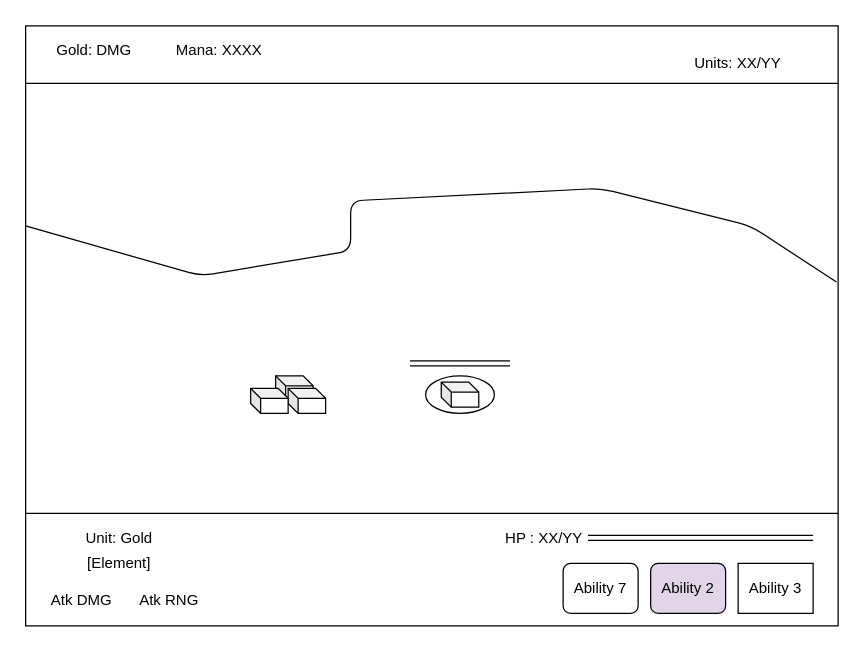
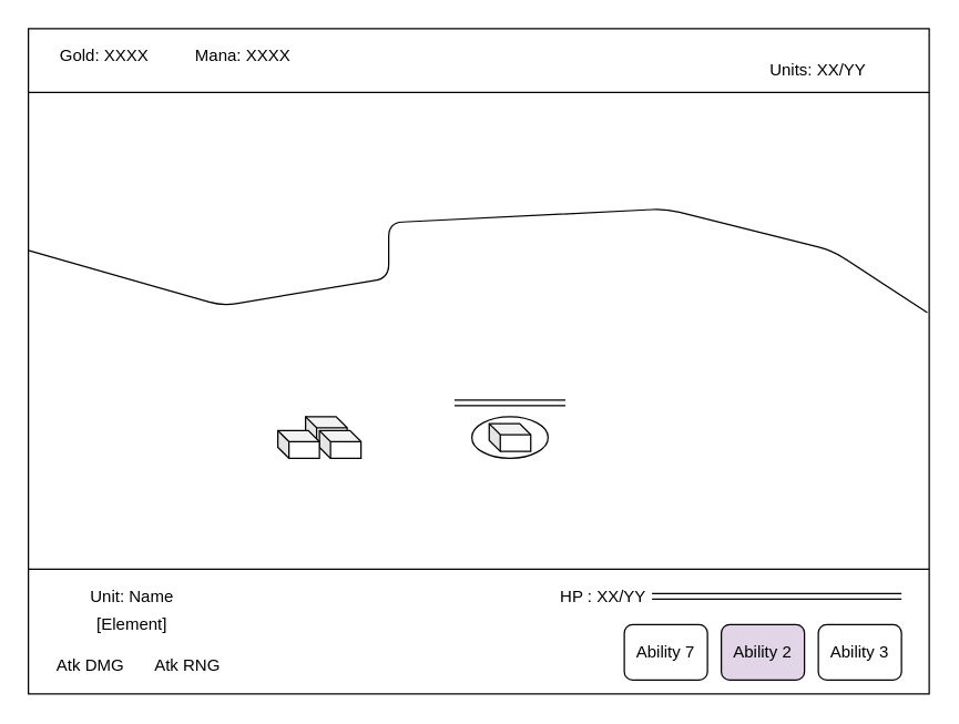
- <mxCell id="4" value="Gold: DMG" style="text;html=1;strokeColor=none;fillColor=none;align=center;verticalAlign=middle;whiteSpace=wrap;rounded=0;" vertex="1" parent="1"><mxGeometry x="30" y="30" width="90" height="20" as="geometry" /></mxCell>
+ <mxCell id="4" value="Gold: XXXX" style="text;html=1;strokeColor=none;fillColor=none;align=center;verticalAlign=middle;whiteSpace=wrap;rounded=0;" vertex="1" parent="1"><mxGeometry x="30" y="30" width="90" height="20" as="geometry" /></mxCell>
- <mxCell id="11" value="Unit: Gold" style="text;html=1;strokeColor=none;fillColor=none;align=center;verticalAlign=middle;whiteSpace=wrap;rounded=0;" vertex="1" parent="1"><mxGeometry x="60" y="420" width="70" height="20" as="geometry" /></mxCell>
+ <mxCell id="11" value="Unit: Name" style="text;html=1;strokeColor=none;fillColor=none;align=center;verticalAlign=middle;whiteSpace=wrap;rounded=0;" vertex="1" parent="1"><mxGeometry x="60" y="420" width="70" height="20" as="geometry" /></mxCell>
- <mxCell id="19" value="Ability 3" style="whiteSpace=wrap;html=1;rounded=0;" vertex="1" parent="1"><mxGeometry x="590" y="450" width="60" height="40" as="geometry" /></mxCell>
+ <mxCell id="19" value="Ability 3" style="rounded=1;whiteSpace=wrap;html=1;" vertex="1" parent="1"><mxGeometry x="590" y="450" width="60" height="40" as="geometry" /></mxCell>
